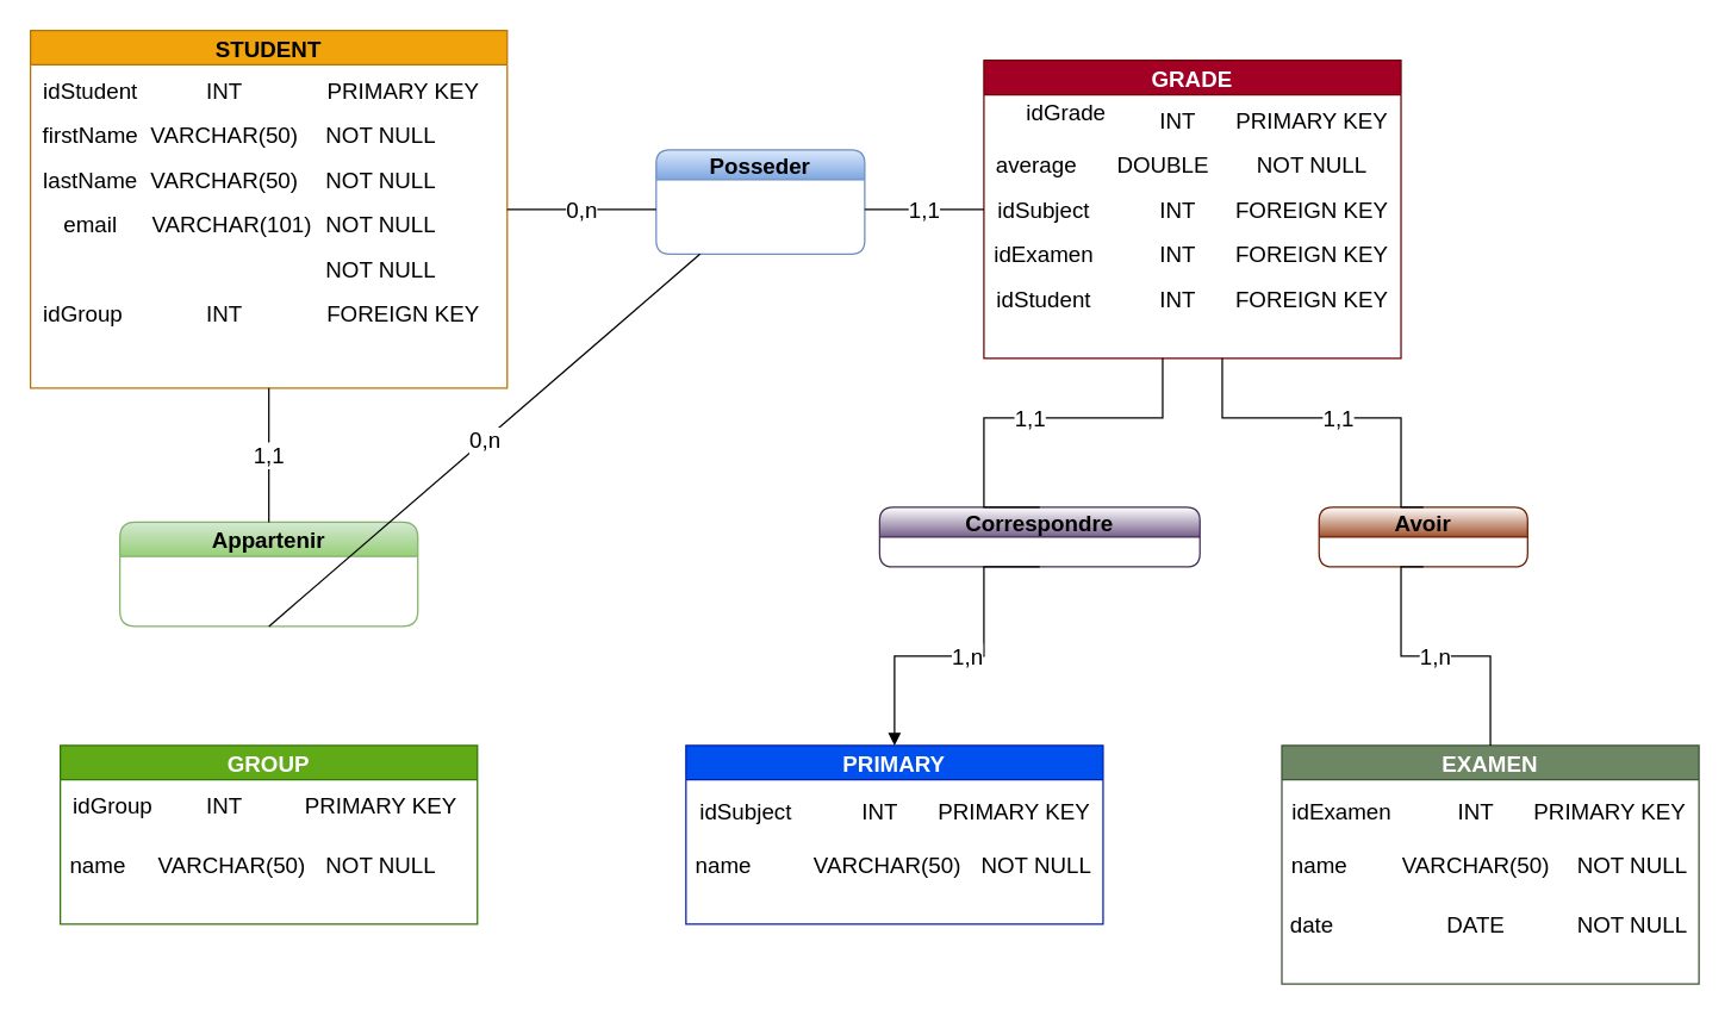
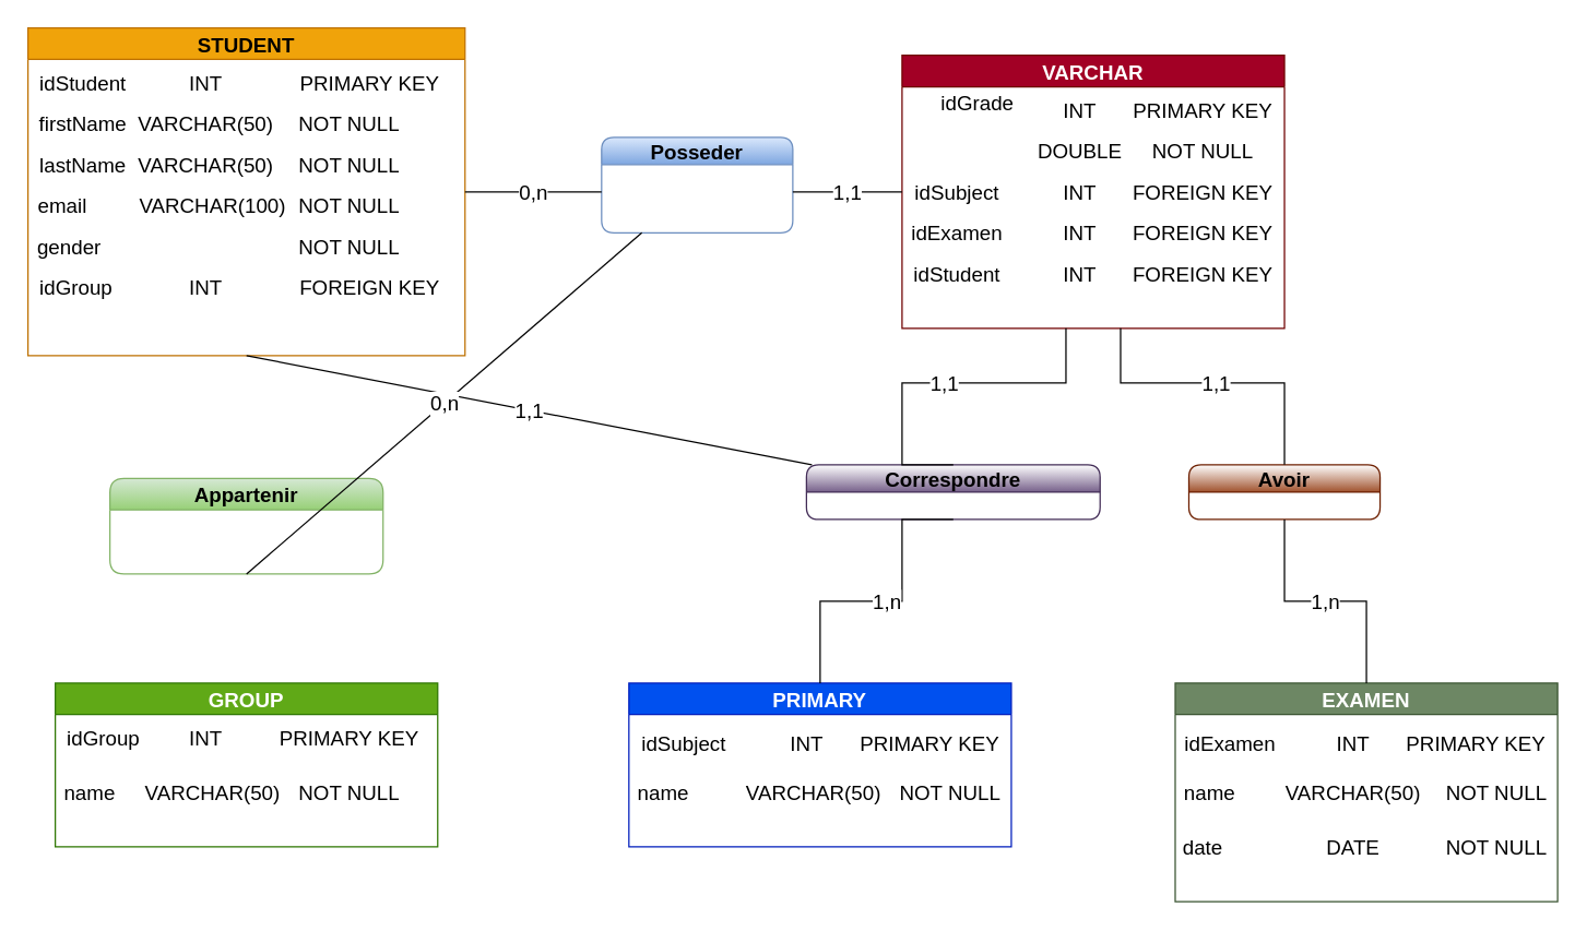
- <mxCell id="28" value="GRADE" style="swimlane;rounded=0;fontSize=15;fillColor=#a20025;fontColor=#ffffff;strokeColor=#6F0000;" parent="1" vertex="1"><mxGeometry x="660" y="40" width="280" height="200" as="geometry" /></mxCell>
+ <mxCell id="28" value="VARCHAR" style="swimlane;rounded=0;fontSize=15;fillColor=#a20025;fontColor=#ffffff;strokeColor=#6F0000;" parent="1" vertex="1"><mxGeometry x="660" y="40" width="280" height="200" as="geometry" /></mxCell>
- <mxCell id="30" value="average" style="text;html=1;align=center;verticalAlign=middle;resizable=0;points=[];autosize=1;strokeColor=none;fillColor=none;fontSize=15;" parent="28" vertex="1"><mxGeometry y="60" width="70" height="20" as="geometry" /></mxCell>
- <mxCell id="35" value="DOUBLE" style="text;html=1;align=center;verticalAlign=middle;resizable=0;points=[];autosize=1;strokeColor=none;fillColor=none;fontSize=15;" parent="28" vertex="1"><mxGeometry x="80" y="60" width="80" height="20" as="geometry" /></mxCell>
+ <mxCell id="35" value="DOUBLE" style="text;html=1;align=center;verticalAlign=middle;resizable=0;points=[];autosize=1;strokeColor=none;fillColor=none;fontSize=15;" parent="28" vertex="1"><mxGeometry x="90" y="60" width="80" height="20" as="geometry" /></mxCell>
- <mxCell id="6" value="email" style="text;html=1;align=center;verticalAlign=middle;resizable=0;points=[];autosize=1;strokeColor=none;fillColor=none;fontSize=15;" parent="2" vertex="1"><mxGeometry x="15" y="120" width="50" height="20" as="geometry" /></mxCell>
+ <mxCell id="6" value="email" style="text;html=1;align=center;verticalAlign=middle;resizable=0;points=[];autosize=1;strokeColor=none;fillColor=none;fontSize=15;" parent="2" vertex="1"><mxGeometry y="120" width="50" height="20" as="geometry" /></mxCell>
- <mxCell id="12" value="VARCHAR(101)" style="text;html=1;align=center;verticalAlign=middle;resizable=0;points=[];autosize=1;strokeColor=none;fillColor=none;fontSize=15;" parent="2" vertex="1"><mxGeometry x="75" y="120" width="120" height="20" as="geometry" /></mxCell>
+ <mxCell id="12" value="VARCHAR(100)" style="text;html=1;align=center;verticalAlign=middle;resizable=0;points=[];autosize=1;strokeColor=none;fillColor=none;fontSize=15;" parent="2" vertex="1"><mxGeometry x="75" y="120" width="120" height="20" as="geometry" /></mxCell>
+ <mxCell id="7" value="gender" style="text;html=1;align=center;verticalAlign=middle;resizable=0;points=[];autosize=1;strokeColor=none;fillColor=none;fontSize=15;" parent="2" vertex="1"><mxGeometry y="150" width="60" height="20" as="geometry" /></mxCell>
- <mxCell id="66" value="1,1" style="endArrow=none;html=1;fontSize=15;entryX=0.5;entryY=0;entryDx=0;entryDy=0;exitX=0.5;exitY=1;exitDx=0;exitDy=0;" parent="1" source="2" target="27" edge="1"><mxGeometry width="50" height="50" relative="1" as="geometry"><mxPoint x="330" y="290" as="sourcePoint" /><mxPoint x="680" y="160" as="targetPoint" /></mxGeometry></mxCell>
+ <mxCell id="66" value="1,1" style="endArrow=none;html=1;fontSize=15;exitX=0.5;exitY=1;exitDx=0;exitDy=0;" parent="1" source="2" target="62" edge="1"><mxGeometry width="50" height="50" relative="1" as="geometry"><mxPoint x="330" y="290" as="sourcePoint" /><mxPoint x="680" y="160" as="targetPoint" /></mxGeometry></mxCell>
- <mxCell id="63" value="Avoir" style="swimlane;fontSize=15;rounded=1;startSize=20;fillColor=#a0522d;fontColor=#000000;strokeColor=#6D1F00;gradientColor=#ffffff;gradientDirection=north;" parent="1" vertex="1"><mxGeometry x="885" y="340" width="140" height="40" as="geometry" /></mxCell>
+ <mxCell id="63" value="Avoir" style="swimlane;fontSize=15;rounded=1;startSize=20;fillColor=#a0522d;fontColor=#000000;strokeColor=#6D1F00;gradientColor=#ffffff;gradientDirection=north;" parent="1" vertex="1"><mxGeometry x="870" y="340" width="140" height="40" as="geometry" /></mxCell>
- <mxCell id="68" value="1,n" style="endArrow=block;html=1;fontSize=15;entryX=0.5;entryY=0;entryDx=0;entryDy=0;edgeStyle=orthogonalEdgeStyle;rounded=0;exitX=0.5;exitY=1;exitDx=0;exitDy=0;" parent="1" source="62" target="44" edge="1"><mxGeometry width="50" height="50" relative="1" as="geometry"><mxPoint x="660" y="410" as="sourcePoint" /><mxPoint x="600" y="480" as="targetPoint" /><Array as="points"><mxPoint x="660" y="440" /><mxPoint x="600" y="440" /></Array></mxGeometry></mxCell>
+ <mxCell id="68" value="1,n" style="endArrow=none;html=1;fontSize=15;entryX=0.5;entryY=0;entryDx=0;entryDy=0;edgeStyle=orthogonalEdgeStyle;rounded=0;exitX=0.5;exitY=1;exitDx=0;exitDy=0;" parent="1" source="62" target="44" edge="1"><mxGeometry width="50" height="50" relative="1" as="geometry"><mxPoint x="660" y="410" as="sourcePoint" /><mxPoint x="600" y="480" as="targetPoint" /><Array as="points"><mxPoint x="660" y="440" /><mxPoint x="600" y="440" /></Array></mxGeometry></mxCell>
